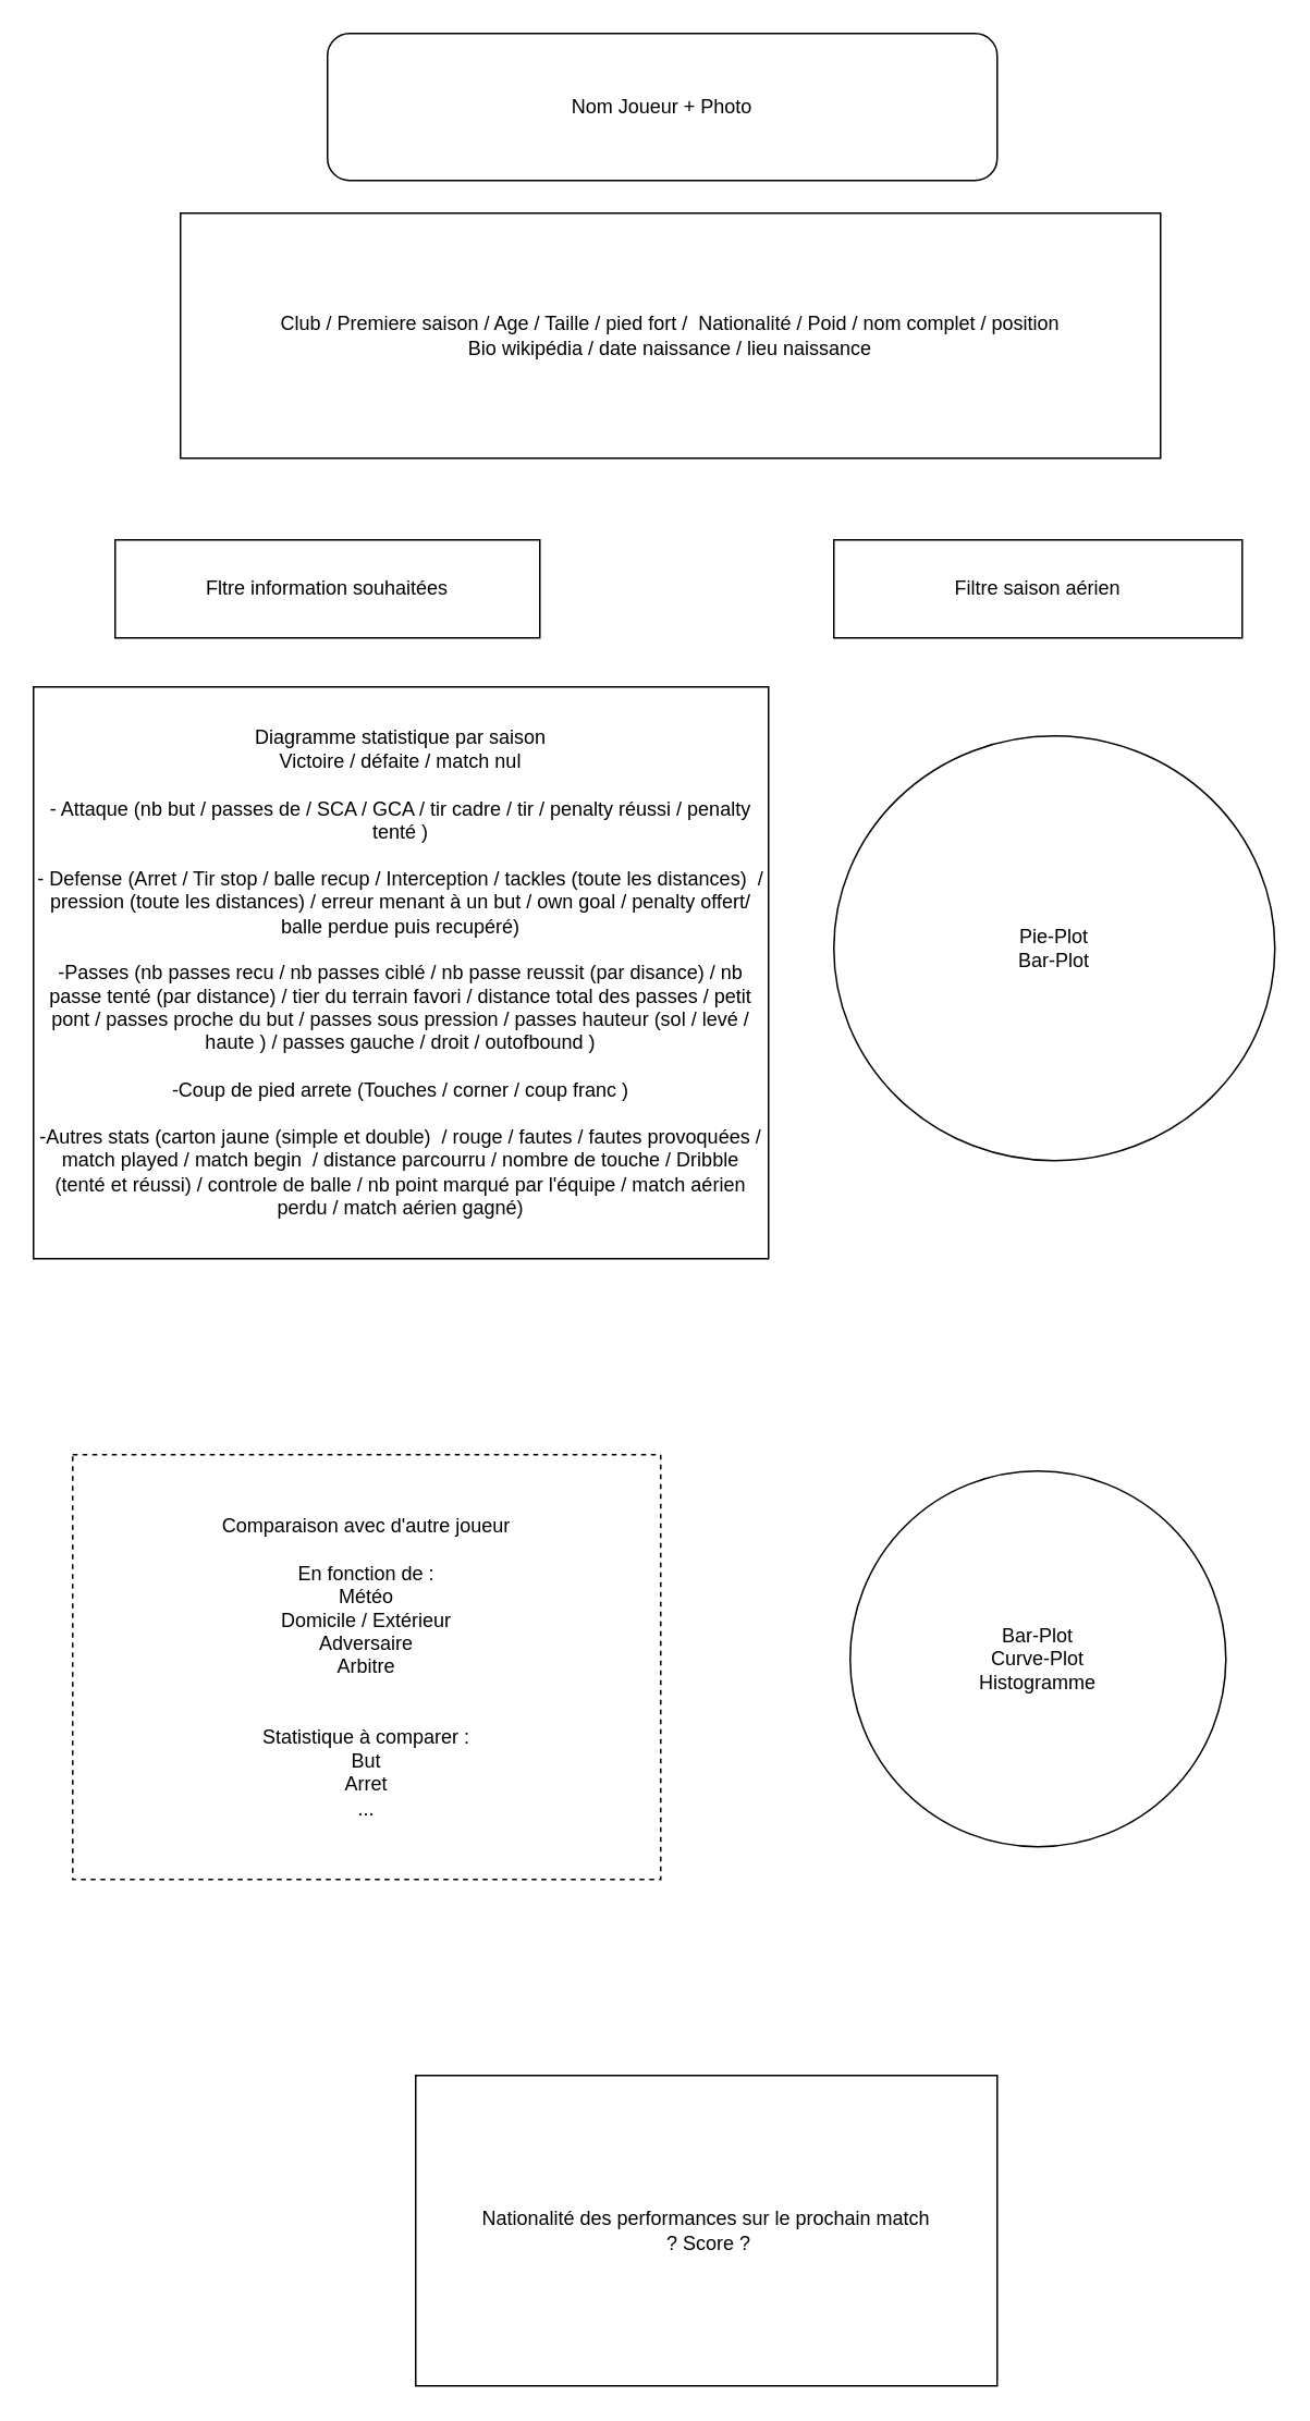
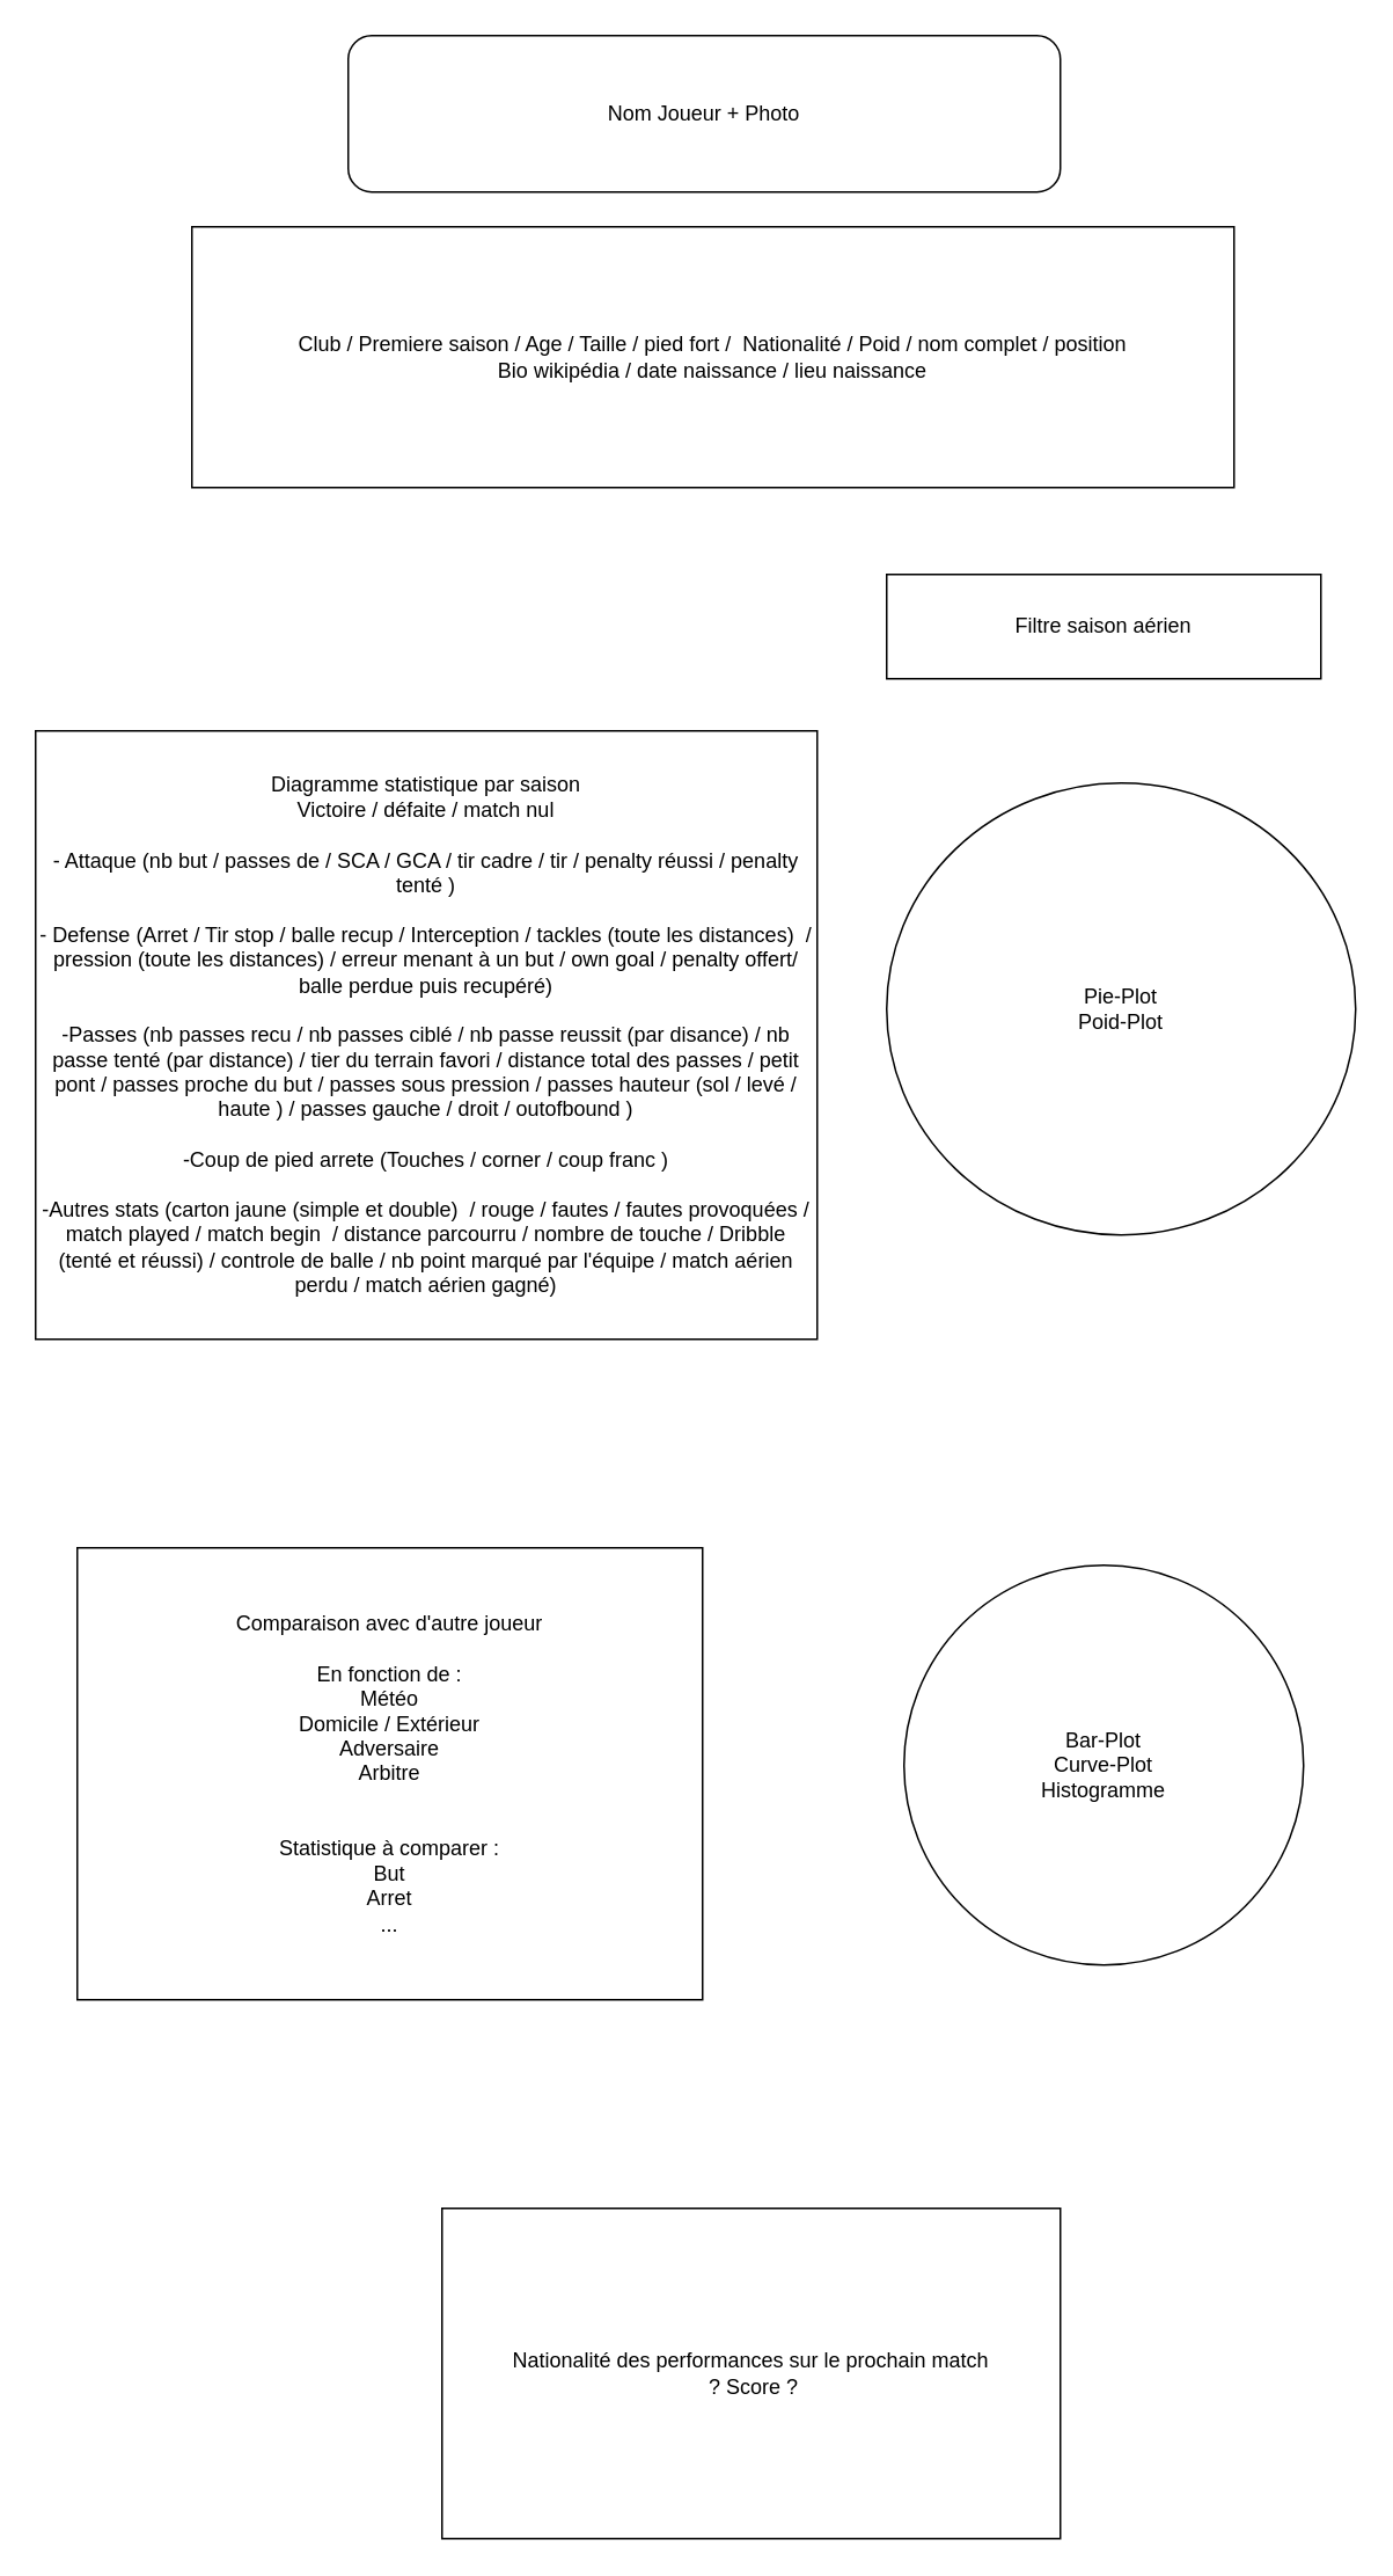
- <mxCell id="8" value="Fltre information souhaitées" style="rounded=0;whiteSpace=wrap;html=1;" vertex="1" parent="1"><mxGeometry x="70" y="330" width="260" height="60" as="geometry" /></mxCell>
- <mxCell id="5" value="&lt;div&gt;Pie-Plot&lt;/div&gt;&lt;div&gt;Bar-Plot&lt;br&gt;&lt;/div&gt;" style="ellipse;whiteSpace=wrap;html=1;" parent="1" vertex="1"><mxGeometry x="510" y="450" width="270" height="260" as="geometry" /></mxCell>
+ <mxCell id="5" value="&lt;div&gt;Pie-Plot&lt;/div&gt;&lt;div&gt;Poid-Plot&lt;br&gt;&lt;/div&gt;" style="ellipse;whiteSpace=wrap;html=1;" parent="1" vertex="1"><mxGeometry x="510" y="450" width="270" height="260" as="geometry" /></mxCell>
- <mxCell id="6" value="&lt;div&gt;Comparaison avec d'autre joueur&lt;/div&gt;&lt;div&gt;&lt;br&gt;&lt;/div&gt;&lt;div&gt;En fonction de :&lt;/div&gt;&lt;div&gt;Météo &lt;br&gt;&lt;/div&gt;&lt;div&gt;Domicile / Extérieur &lt;br&gt;&lt;/div&gt;&lt;div&gt;Adversaire&lt;/div&gt;&lt;div&gt;Arbitre&lt;br&gt;&lt;/div&gt;&lt;div&gt;&lt;br&gt;&lt;/div&gt;&lt;div&gt;&lt;br&gt;&lt;/div&gt;&lt;div&gt;Statistique à comparer :&lt;/div&gt;&lt;div&gt;But&lt;/div&gt;&lt;div&gt;Arret&lt;/div&gt;&lt;div&gt;...&lt;br&gt;&lt;/div&gt;" style="whiteSpace=wrap;html=1;dashed=1;" parent="1" vertex="1"><mxGeometry x="44" y="890" width="360" height="260" as="geometry" /></mxCell>
+ <mxCell id="6" value="&lt;div&gt;Comparaison avec d'autre joueur&lt;/div&gt;&lt;div&gt;&lt;br&gt;&lt;/div&gt;&lt;div&gt;En fonction de :&lt;/div&gt;&lt;div&gt;Météo &lt;br&gt;&lt;/div&gt;&lt;div&gt;Domicile / Extérieur &lt;br&gt;&lt;/div&gt;&lt;div&gt;Adversaire&lt;/div&gt;&lt;div&gt;Arbitre&lt;br&gt;&lt;/div&gt;&lt;div&gt;&lt;br&gt;&lt;/div&gt;&lt;div&gt;&lt;br&gt;&lt;/div&gt;&lt;div&gt;Statistique à comparer :&lt;/div&gt;&lt;div&gt;But&lt;/div&gt;&lt;div&gt;Arret&lt;/div&gt;&lt;div&gt;...&lt;br&gt;&lt;/div&gt;" style="whiteSpace=wrap;html=1;" parent="1" vertex="1"><mxGeometry x="44" y="890" width="360" height="260" as="geometry" /></mxCell>
